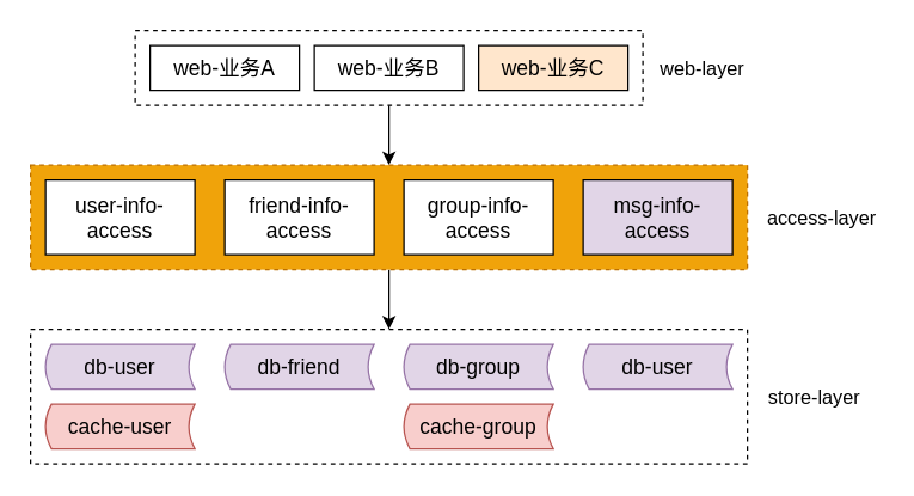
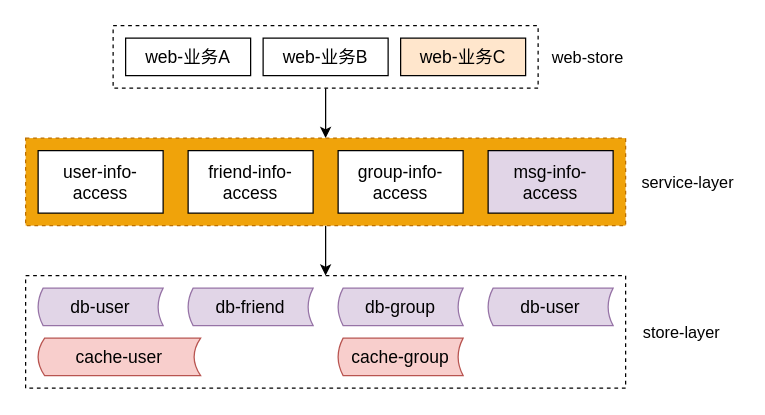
- <mxCell id="20" value="web-layer" style="text;html=1;strokeColor=none;fillColor=none;align=center;verticalAlign=middle;whiteSpace=wrap;rounded=0;dashed=1;fontSize=13;" parent="1" vertex="1"><mxGeometry x="440" y="35" width="60" height="20" as="geometry" /></mxCell>
+ <mxCell id="20" value="web-store" style="text;html=1;strokeColor=none;fillColor=none;align=center;verticalAlign=middle;whiteSpace=wrap;rounded=0;dashed=1;fontSize=13;" parent="1" vertex="1"><mxGeometry x="440" y="35" width="60" height="20" as="geometry" /></mxCell>
- <mxCell id="21" value="access-layer" style="text;html=1;strokeColor=none;fillColor=none;align=center;verticalAlign=middle;whiteSpace=wrap;rounded=0;dashed=1;fontSize=13;" parent="1" vertex="1"><mxGeometry x="510" y="135" width="80" height="20" as="geometry" /></mxCell>
+ <mxCell id="21" value="service-layer" style="text;html=1;strokeColor=none;fillColor=none;align=center;verticalAlign=middle;whiteSpace=wrap;rounded=0;dashed=1;fontSize=13;" parent="1" vertex="1"><mxGeometry x="510" y="135" width="80" height="20" as="geometry" /></mxCell>
- <mxCell id="15" value="cache-user" style="shape=dataStorage;whiteSpace=wrap;html=1;fontSize=14;size=0.04;fillColor=#f8cecc;strokeColor=#b85450;" parent="1" vertex="1"><mxGeometry x="30" y="270" width="100" height="30" as="geometry" /></mxCell>
+ <mxCell id="15" value="cache-user" style="shape=dataStorage;whiteSpace=wrap;html=1;fontSize=14;size=0.04;fillColor=#f8cecc;strokeColor=#b85450;" parent="1" vertex="1"><mxGeometry x="30" y="270" width="130" height="30" as="geometry" /></mxCell>
